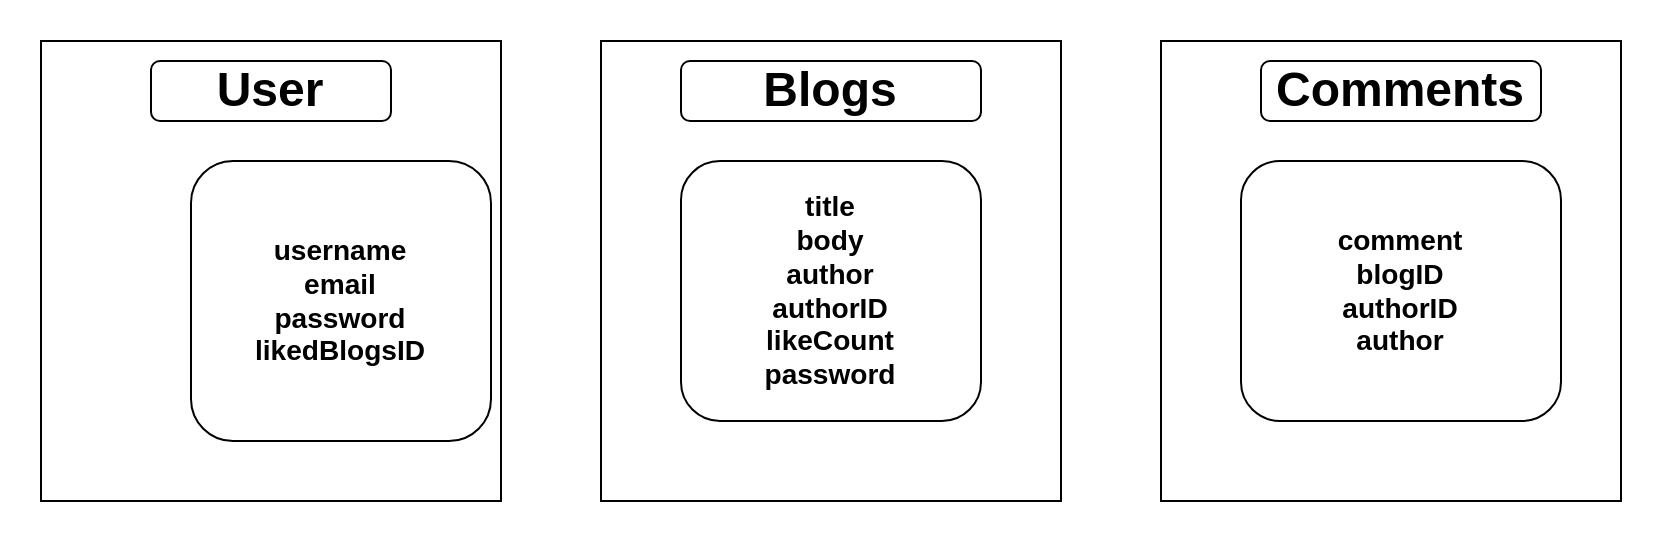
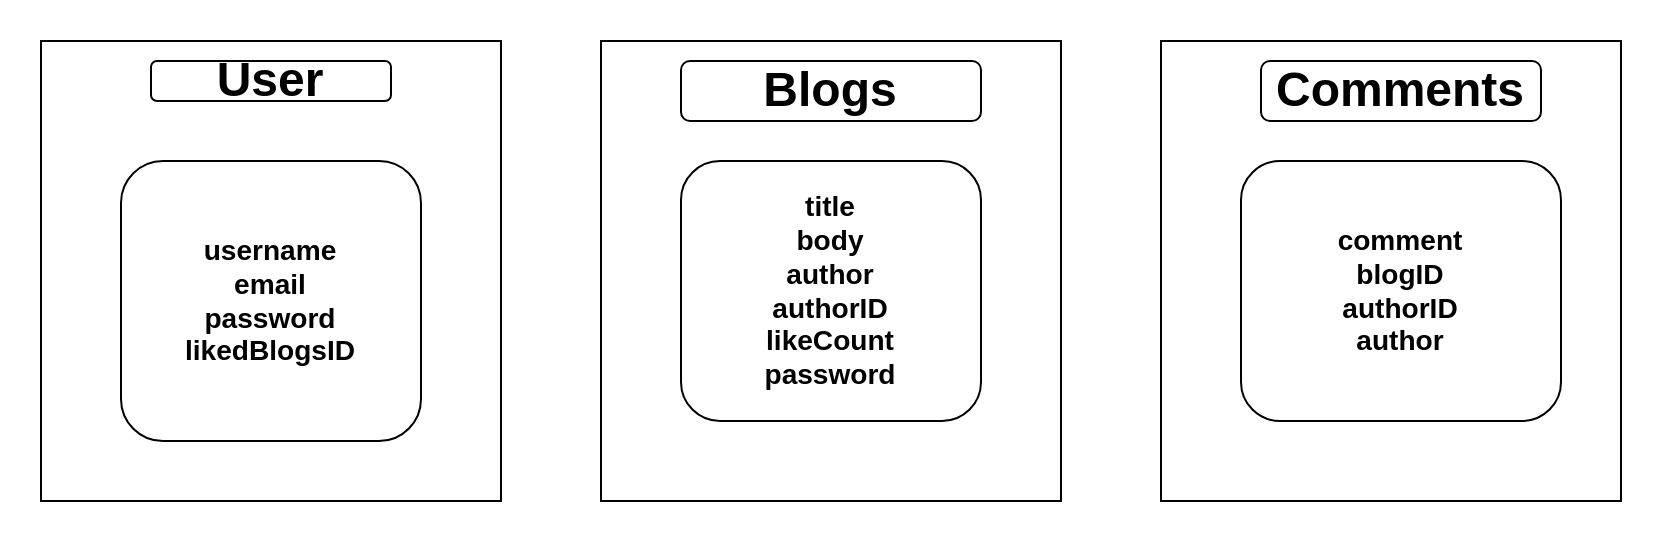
- <mxCell id="3" value="&lt;h1&gt;User&lt;/h1&gt;" style="rounded=1;whiteSpace=wrap;html=1;" vertex="1" parent="1"><mxGeometry x="75" y="30" width="120" height="30" as="geometry" /></mxCell>
+ <mxCell id="3" value="&lt;h1&gt;User&lt;/h1&gt;" style="rounded=1;whiteSpace=wrap;html=1;" vertex="1" parent="1"><mxGeometry x="75" y="30" width="120" height="20" as="geometry" /></mxCell>
- <mxCell id="4" value="&lt;h3&gt;username&lt;br&gt;email&lt;br&gt;password&lt;br&gt;likedBlogsID&lt;/h3&gt;" style="rounded=1;whiteSpace=wrap;html=1;" vertex="1" parent="1"><mxGeometry x="95" y="80" width="150" height="140" as="geometry" /></mxCell>
+ <mxCell id="4" value="&lt;h3&gt;username&lt;br&gt;email&lt;br&gt;password&lt;br&gt;likedBlogsID&lt;/h3&gt;" style="rounded=1;whiteSpace=wrap;html=1;" vertex="1" parent="1"><mxGeometry x="60" y="80" width="150" height="140" as="geometry" /></mxCell>
